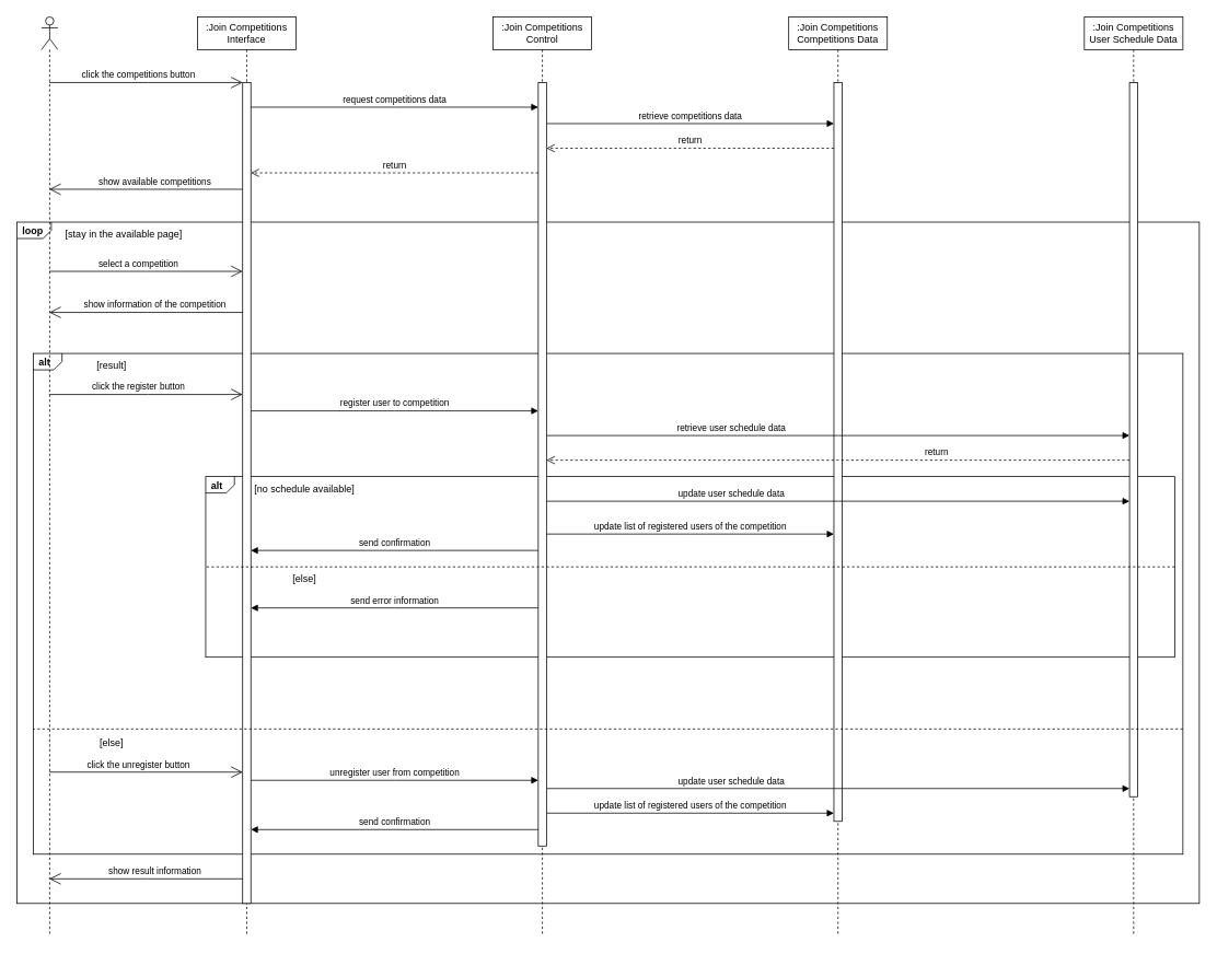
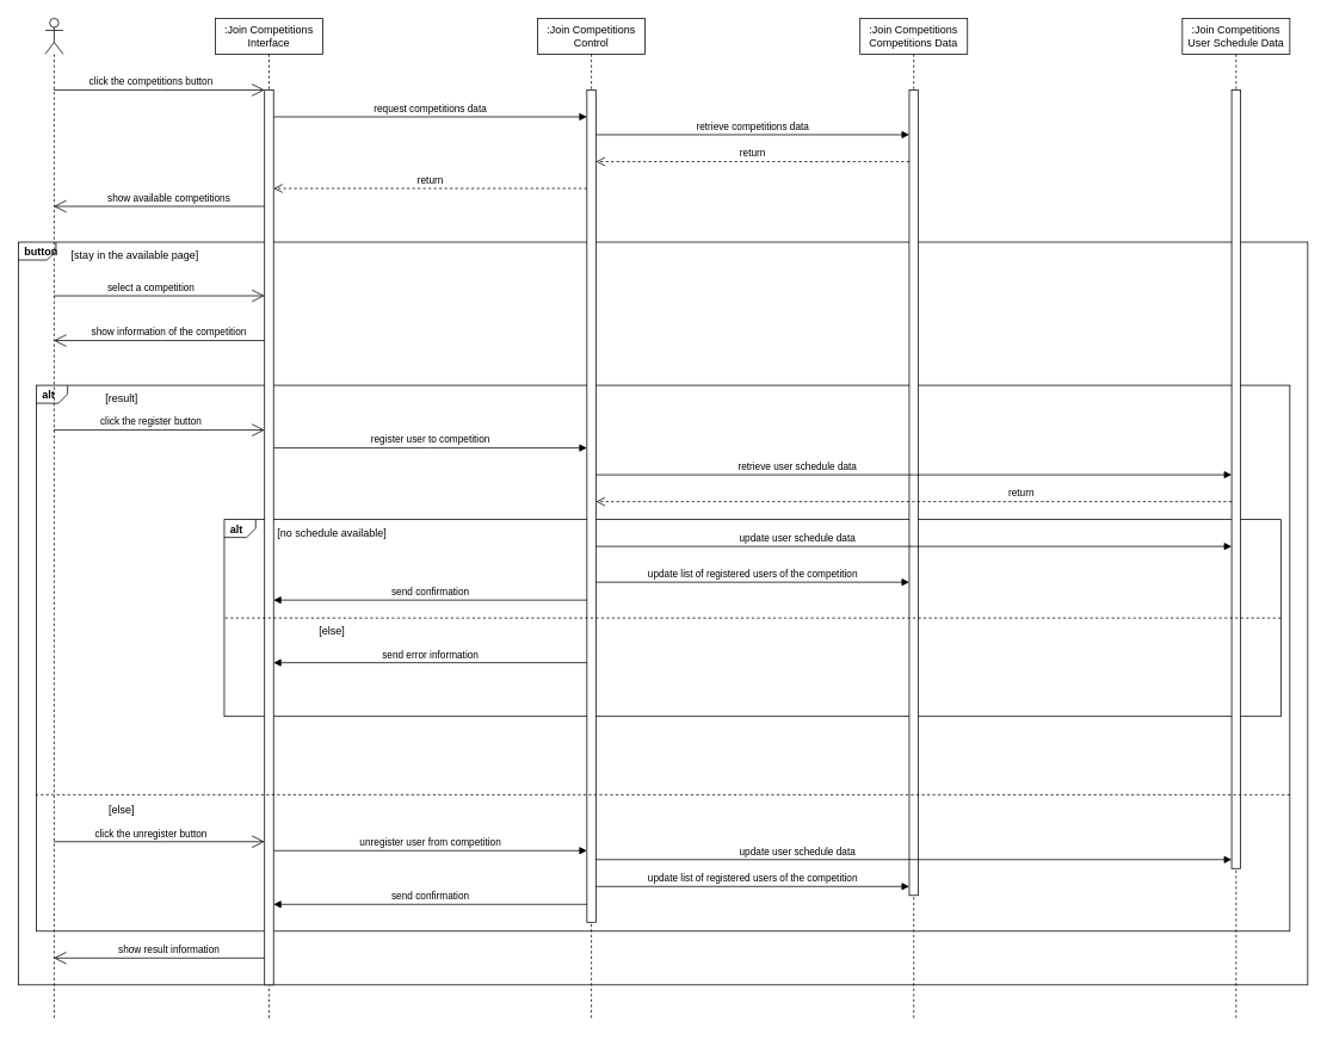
- <mxCell id="2" value="&lt;div&gt;loop&lt;/div&gt;" style="strokeColor=inherit;fillColor=inherit;gradientColor=inherit;html=1;shape=mxgraph.sysml.package;labelX=42;fontStyle=1;align=left;verticalAlign=top;spacingLeft=5;spacingTop=-3;" parent="1" vertex="1"><mxGeometry y="270" width="1440" height="830" as="geometry" x="20" /></mxCell>
+ <mxCell id="2" value="&lt;div&gt;button&lt;/div&gt;" style="strokeColor=inherit;fillColor=inherit;gradientColor=inherit;html=1;shape=mxgraph.sysml.package;labelX=42;fontStyle=1;align=left;verticalAlign=top;spacingLeft=5;spacingTop=-3;" parent="1" vertex="1"><mxGeometry y="270" width="1440" height="830" as="geometry" x="20" /></mxCell>
